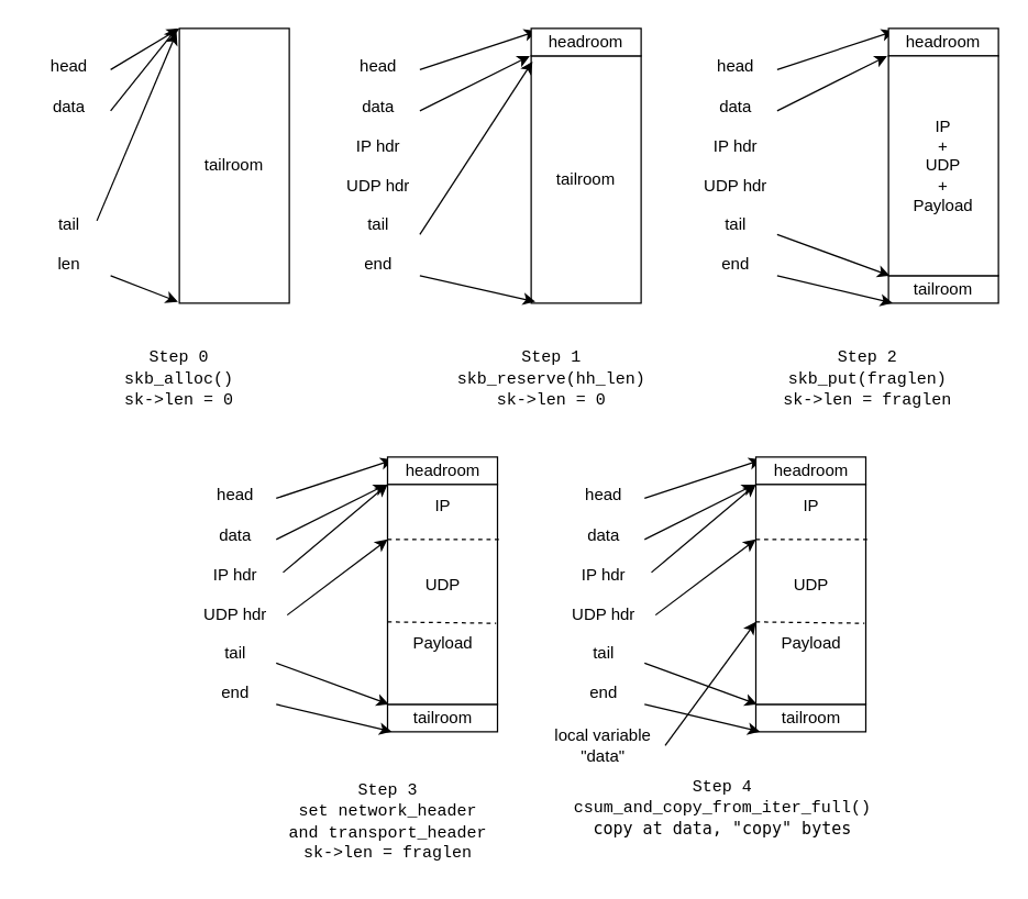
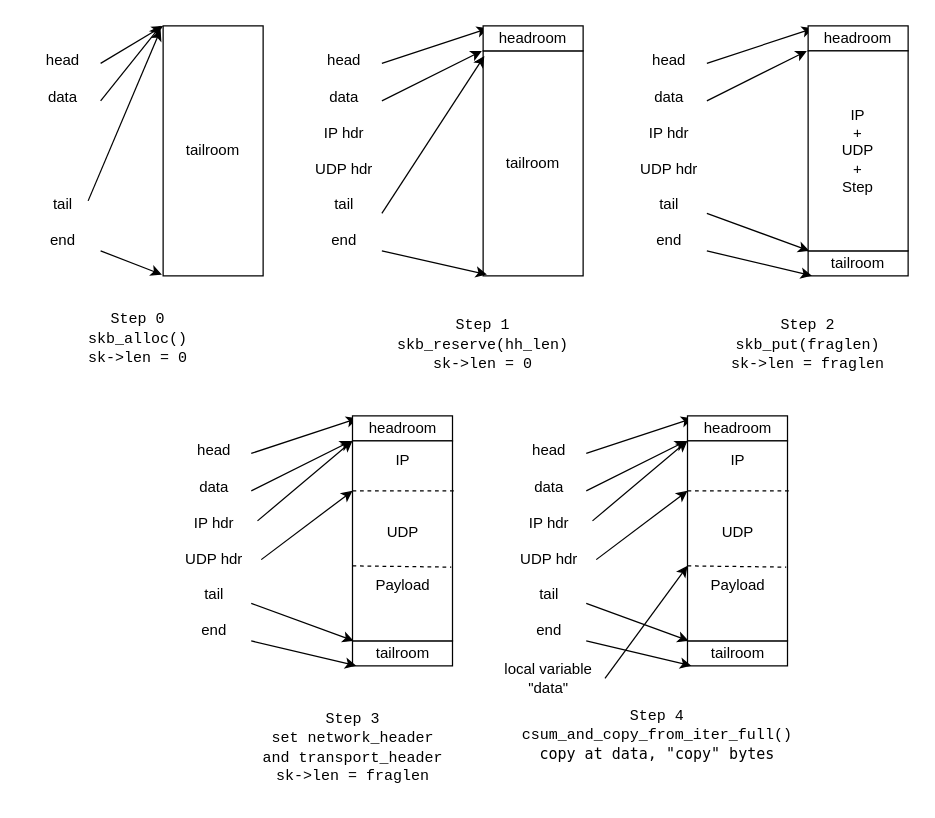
- <mxCell id="3" value="&lt;div&gt;head&lt;/div&gt;&lt;div&gt;&lt;br&gt;&lt;/div&gt;&lt;div&gt;data&lt;/div&gt;&lt;div&gt;&lt;br&gt;&lt;/div&gt;&lt;div&gt;&lt;br&gt;&lt;/div&gt;&lt;div&gt;&lt;br&gt;&lt;/div&gt;&lt;div&gt;&lt;br&gt;&lt;/div&gt;&lt;div&gt;&lt;br&gt;&lt;/div&gt;&lt;div&gt;tail&lt;/div&gt;&lt;div&gt;&lt;br&gt;&lt;/div&gt;&lt;div&gt;len&lt;br&gt;&lt;/div&gt;" style="text;html=1;strokeColor=none;fillColor=none;align=center;verticalAlign=middle;whiteSpace=wrap;rounded=0;" vertex="1" parent="1"><mxGeometry y="20" width="60" height="200" as="geometry" x="20" /></mxCell>
+ <mxCell id="3" value="&lt;div&gt;head&lt;/div&gt;&lt;div&gt;&lt;br&gt;&lt;/div&gt;&lt;div&gt;data&lt;/div&gt;&lt;div&gt;&lt;br&gt;&lt;/div&gt;&lt;div&gt;&lt;br&gt;&lt;/div&gt;&lt;div&gt;&lt;br&gt;&lt;/div&gt;&lt;div&gt;&lt;br&gt;&lt;/div&gt;&lt;div&gt;&lt;br&gt;&lt;/div&gt;&lt;div&gt;tail&lt;/div&gt;&lt;div&gt;&lt;br&gt;&lt;/div&gt;&lt;div&gt;end&lt;br&gt;&lt;/div&gt;" style="text;html=1;strokeColor=none;fillColor=none;align=center;verticalAlign=middle;whiteSpace=wrap;rounded=0;" vertex="1" parent="1"><mxGeometry y="20" width="60" height="200" as="geometry" x="20" /></mxCell>
- <mxCell id="23" value="&lt;div&gt;IP&lt;/div&gt;&lt;div&gt;+&lt;/div&gt;&lt;div&gt;UDP&lt;/div&gt;&lt;div&gt;+&lt;/div&gt;&lt;div&gt;Payload&lt;br&gt;&lt;/div&gt;" style="rounded=0;whiteSpace=wrap;html=1;" vertex="1" parent="1"><mxGeometry x="646" y="40" width="80" height="160" as="geometry" /></mxCell>
+ <mxCell id="23" value="&lt;div&gt;IP&lt;/div&gt;&lt;div&gt;+&lt;/div&gt;&lt;div&gt;UDP&lt;/div&gt;&lt;div&gt;+&lt;/div&gt;&lt;div&gt;Step&lt;br&gt;&lt;/div&gt;" style="rounded=0;whiteSpace=wrap;html=1;" vertex="1" parent="1"><mxGeometry x="646" y="40" width="80" height="160" as="geometry" /></mxCell>
- <mxCell id="15" value="&lt;div&gt;&lt;font face=&quot;Courier New&quot;&gt;Step 0&lt;/font&gt;&lt;/div&gt;&lt;div&gt;&lt;font face=&quot;Courier New&quot;&gt;skb_alloc()&lt;/font&gt;&lt;/div&gt;&lt;font face=&quot;Courier New&quot;&gt;sk-&amp;gt;len = 0&lt;/font&gt;" style="text;html=1;strokeColor=none;fillColor=none;align=center;verticalAlign=middle;whiteSpace=wrap;rounded=0;fontFamily=Monospace;" vertex="1" parent="1"><mxGeometry x="60" y="240" width="140" height="70" as="geometry" /></mxCell>
+ <mxCell id="15" value="&lt;div&gt;&lt;font face=&quot;Courier New&quot;&gt;Step 0&lt;/font&gt;&lt;/div&gt;&lt;div&gt;&lt;font face=&quot;Courier New&quot;&gt;skb_alloc()&lt;/font&gt;&lt;/div&gt;&lt;font face=&quot;Courier New&quot;&gt;sk-&amp;gt;len = 0&lt;/font&gt;" style="text;html=1;strokeColor=none;fillColor=none;align=center;verticalAlign=middle;whiteSpace=wrap;rounded=0;fontFamily=Monospace;" vertex="1" parent="1"><mxGeometry x="40" y="235" width="140" height="70" as="geometry" /></mxCell>
- <mxCell id="24" value="&lt;div&gt;&lt;font face=&quot;Courier New&quot;&gt;Step 1&lt;br&gt;&lt;/font&gt;&lt;/div&gt;&lt;div&gt;&lt;font face=&quot;Courier New&quot;&gt;skb_reserve(hh_len)&lt;/font&gt;&lt;/div&gt;&lt;font face=&quot;Courier New&quot;&gt;sk-&amp;gt;len = 0&lt;/font&gt;" style="text;html=1;strokeColor=none;fillColor=none;align=center;verticalAlign=middle;whiteSpace=wrap;rounded=0;fontFamily=Monospace;" vertex="1" parent="1"><mxGeometry x="331" y="240" width="140" height="70" as="geometry" /></mxCell>
+ <mxCell id="24" value="&lt;div&gt;&lt;font face=&quot;Courier New&quot;&gt;Step 1&lt;br&gt;&lt;/font&gt;&lt;/div&gt;&lt;div&gt;&lt;font face=&quot;Courier New&quot;&gt;skb_reserve(hh_len)&lt;/font&gt;&lt;/div&gt;&lt;font face=&quot;Courier New&quot;&gt;sk-&amp;gt;len = 0&lt;/font&gt;" style="text;html=1;strokeColor=none;fillColor=none;align=center;verticalAlign=middle;whiteSpace=wrap;rounded=0;fontFamily=Monospace;" vertex="1" parent="1"><mxGeometry x="316" y="240" width="140" height="70" as="geometry" /></mxCell>
- <mxCell id="25" value="&lt;div&gt;&lt;font face=&quot;Courier New&quot;&gt;Step 2&lt;br&gt;&lt;/font&gt;&lt;/div&gt;&lt;div&gt;&lt;font face=&quot;Courier New&quot;&gt;skb_put(fraglen)&lt;/font&gt;&lt;/div&gt;&lt;font face=&quot;Courier New&quot;&gt;sk-&amp;gt;len = fraglen&lt;br&gt;&lt;/font&gt;" style="text;html=1;strokeColor=none;fillColor=none;align=center;verticalAlign=middle;whiteSpace=wrap;rounded=0;fontFamily=Monospace;" vertex="1" parent="1"><mxGeometry x="561" y="240" width="140" height="70" as="geometry" /></mxCell>
+ <mxCell id="25" value="&lt;div&gt;&lt;font face=&quot;Courier New&quot;&gt;Step 2&lt;br&gt;&lt;/font&gt;&lt;/div&gt;&lt;div&gt;&lt;font face=&quot;Courier New&quot;&gt;skb_put(fraglen)&lt;/font&gt;&lt;/div&gt;&lt;font face=&quot;Courier New&quot;&gt;sk-&amp;gt;len = fraglen&lt;br&gt;&lt;/font&gt;" style="text;html=1;strokeColor=none;fillColor=none;align=center;verticalAlign=middle;whiteSpace=wrap;rounded=0;fontFamily=Monospace;" vertex="1" parent="1"><mxGeometry x="576" y="240" width="140" height="70" as="geometry" /></mxCell>
